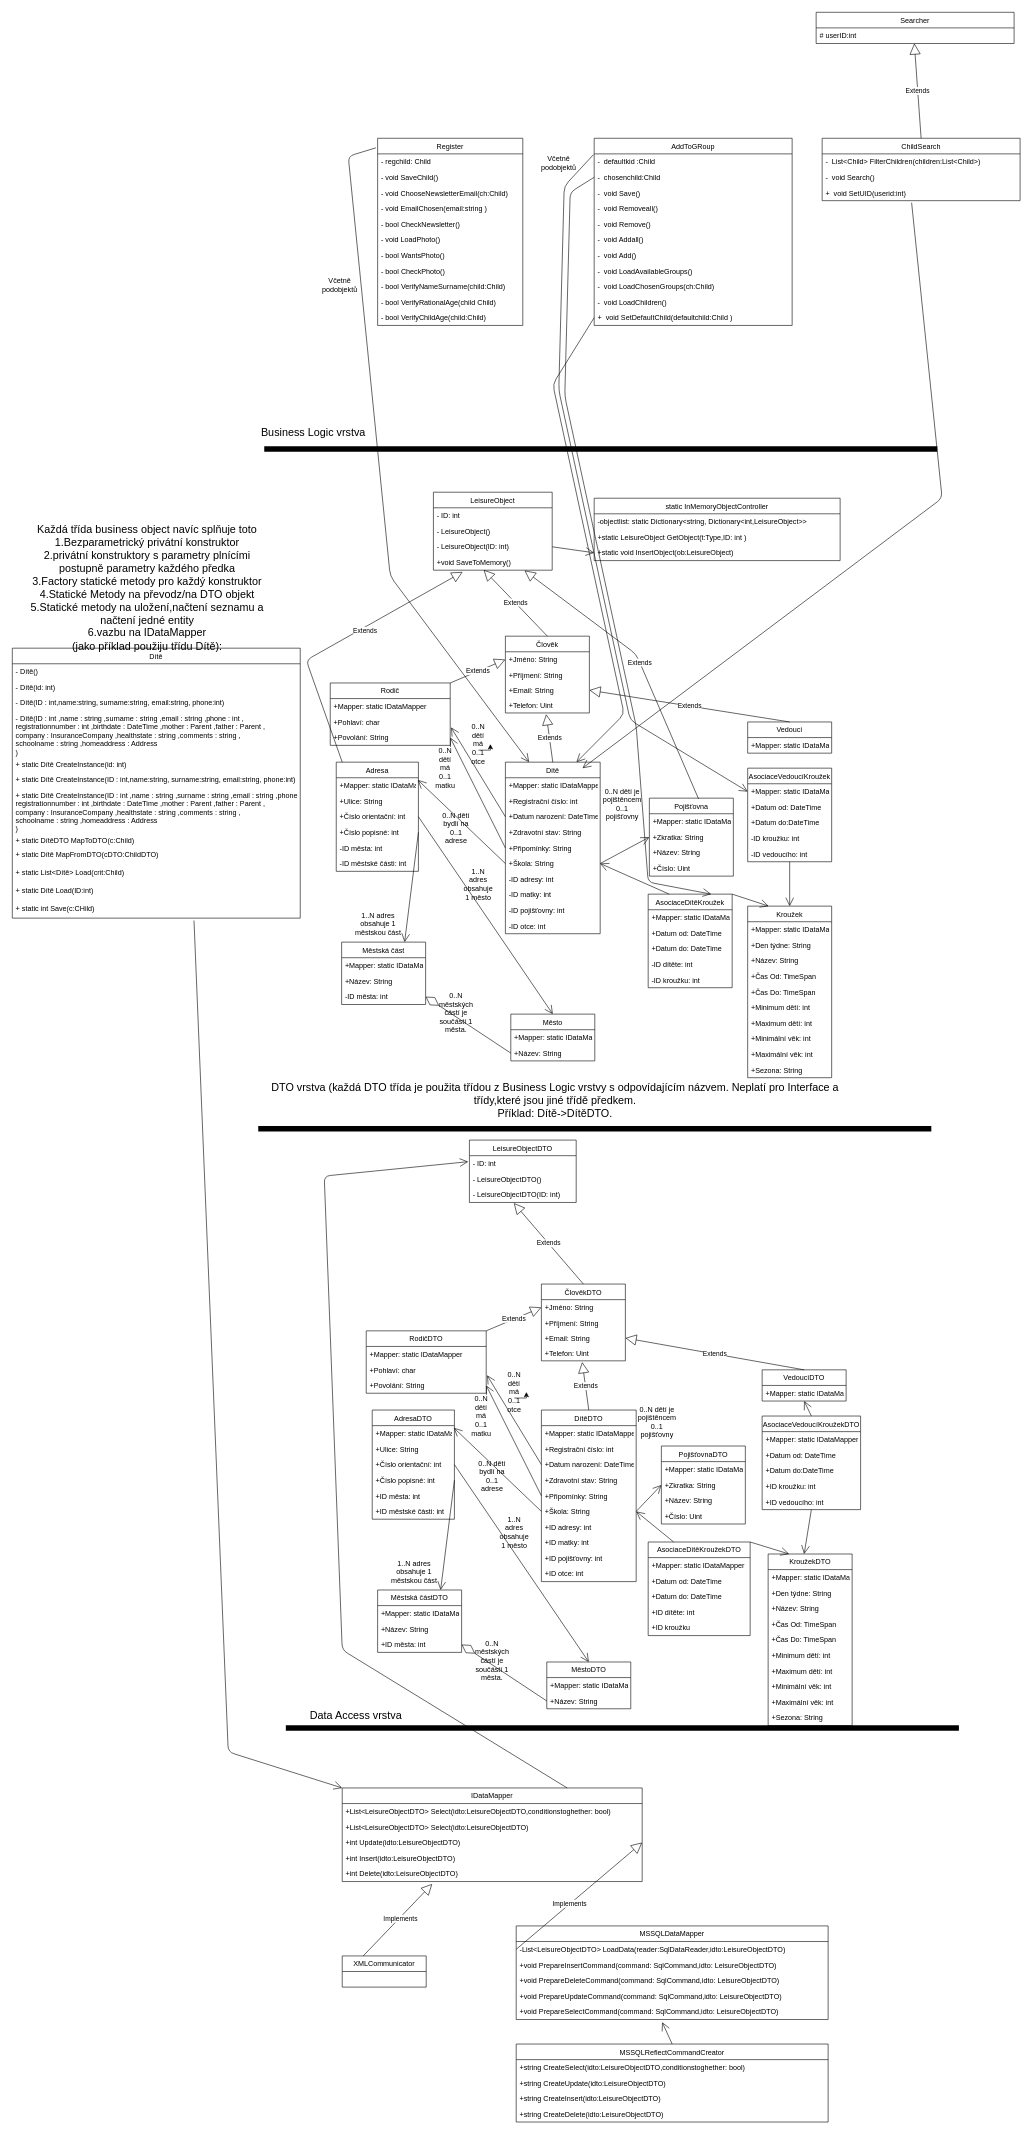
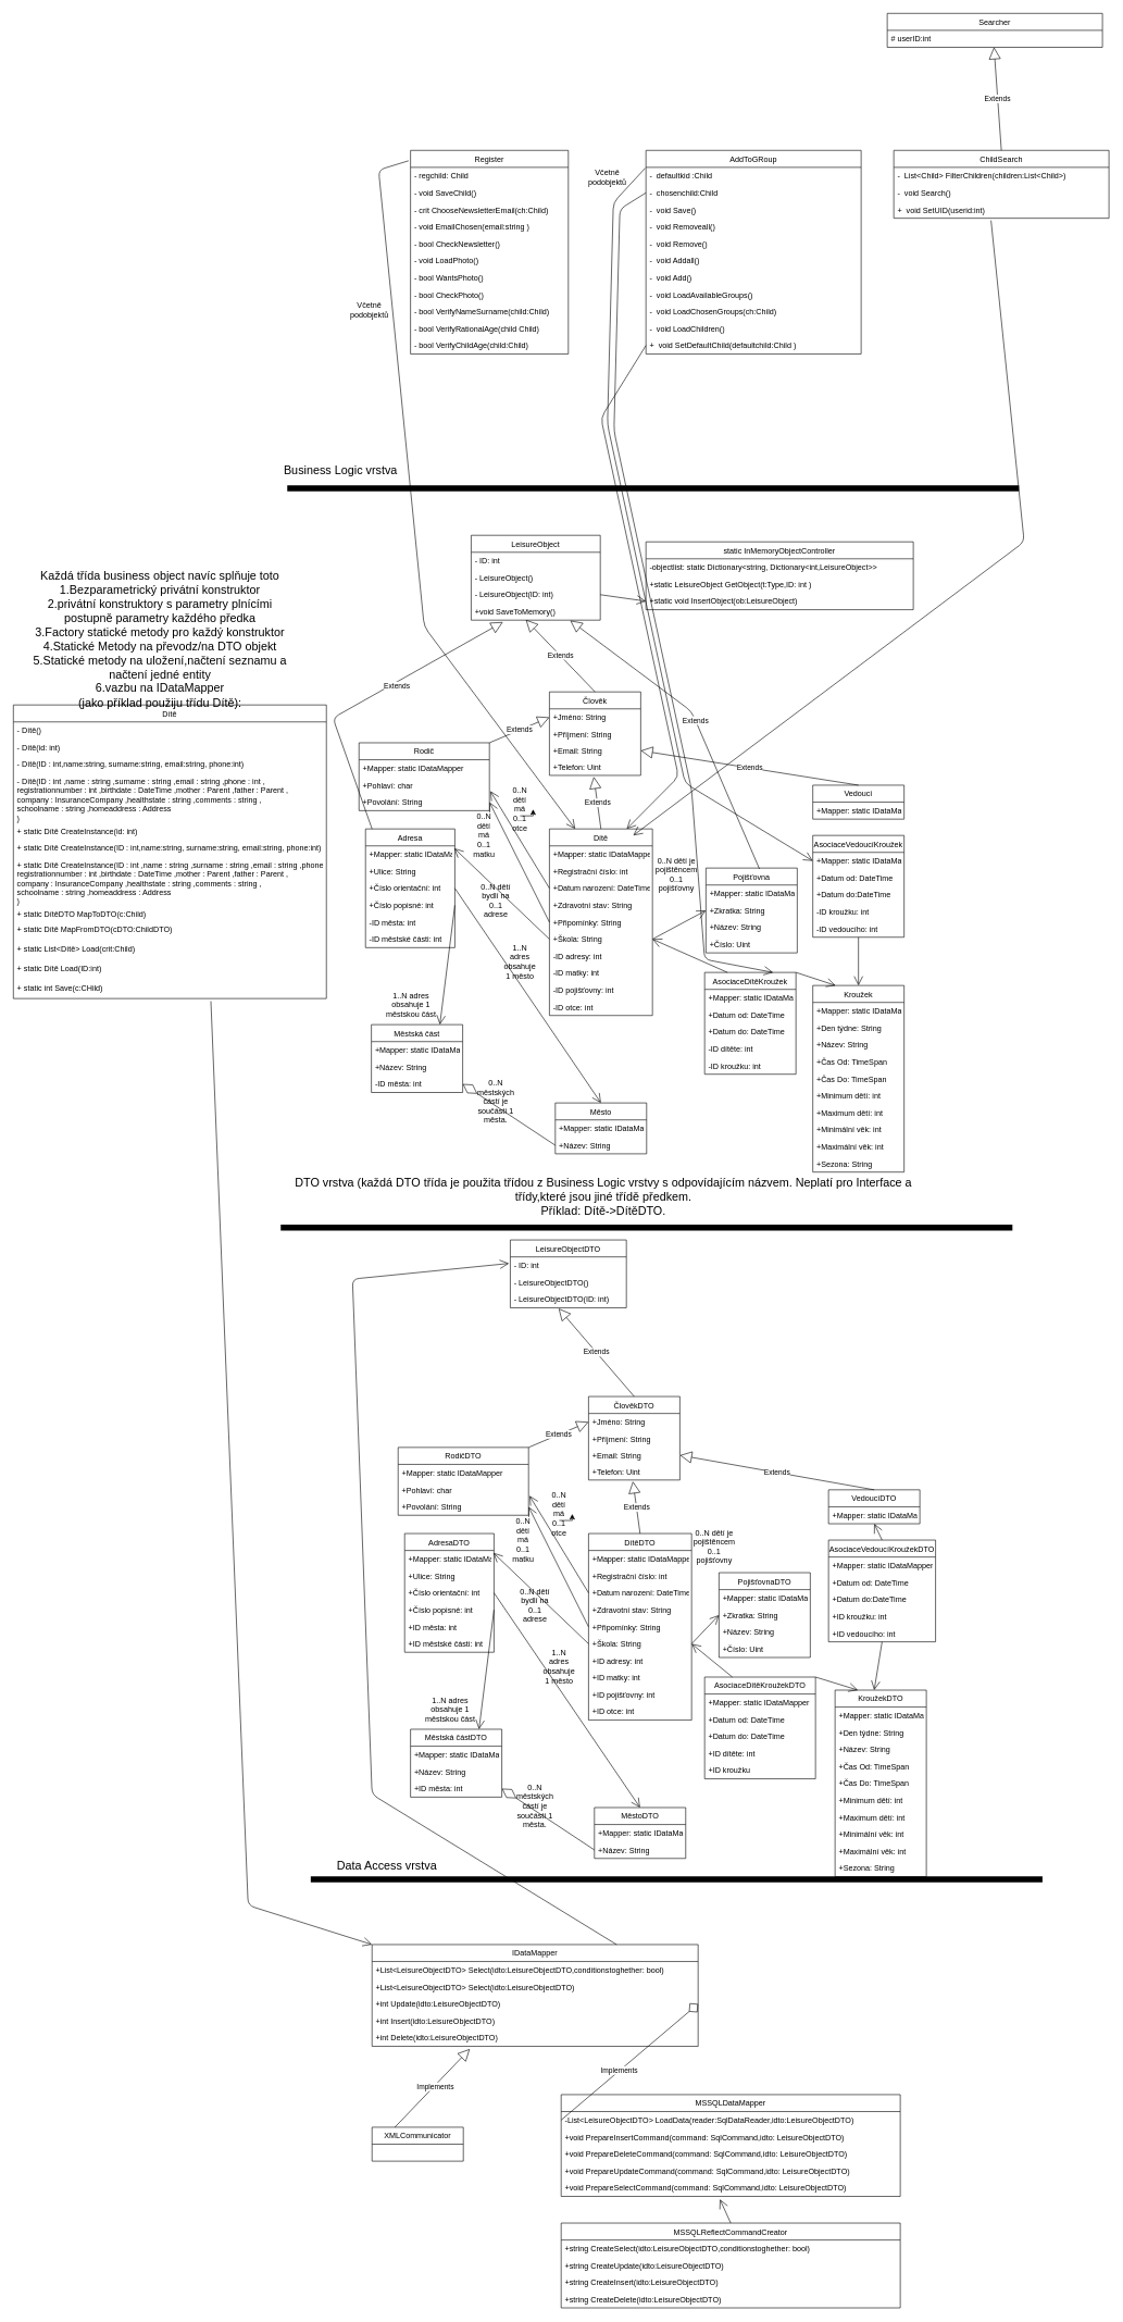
- <mxCell id="237" value="- void ChooseNewsletterEmail(ch:Child)" style="text;strokeColor=none;fillColor=none;align=left;verticalAlign=top;spacingLeft=4;spacingRight=4;overflow=hidden;rotatable=0;points=[[0,0.5],[1,0.5]];portConstraint=eastwest;" vertex="1" parent="234"><mxGeometry y="78" width="242" height="26" as="geometry" /></mxCell>
+ <mxCell id="237" value="- crit ChooseNewsletterEmail(ch:Child)" style="text;strokeColor=none;fillColor=none;align=left;verticalAlign=top;spacingLeft=4;spacingRight=4;overflow=hidden;rotatable=0;points=[[0,0.5],[1,0.5]];portConstraint=eastwest;" vertex="1" parent="234"><mxGeometry y="78" width="242" height="26" as="geometry" /></mxCell>
- <mxCell id="111" value="Implements" style="endArrow=block;endSize=16;endFill=0;html=1;exitX=0;exitY=0.25;exitDx=0;exitDy=0;entryX=1;entryY=0.5;entryDx=0;entryDy=0;" parent="1" source="105" target="80" edge="1"><mxGeometry x="-0.15" width="160" relative="1" as="geometry"><mxPoint x="1016.64" y="3052.594" as="sourcePoint" /><mxPoint x="990" y="3190" as="targetPoint" /><mxPoint as="offset" /></mxGeometry></mxCell>
+ <mxCell id="111" value="Implements" style="endArrow=diamond;endSize=16;endFill=0;html=1;exitX=0;exitY=0.25;exitDx=0;exitDy=0;entryX=1;entryY=0.5;entryDx=0;entryDy=0;" parent="1" source="105" target="80" edge="1"><mxGeometry x="-0.15" width="160" relative="1" as="geometry"><mxPoint x="1016.64" y="3052.594" as="sourcePoint" /><mxPoint x="990" y="3190" as="targetPoint" /><mxPoint as="offset" /></mxGeometry></mxCell>
